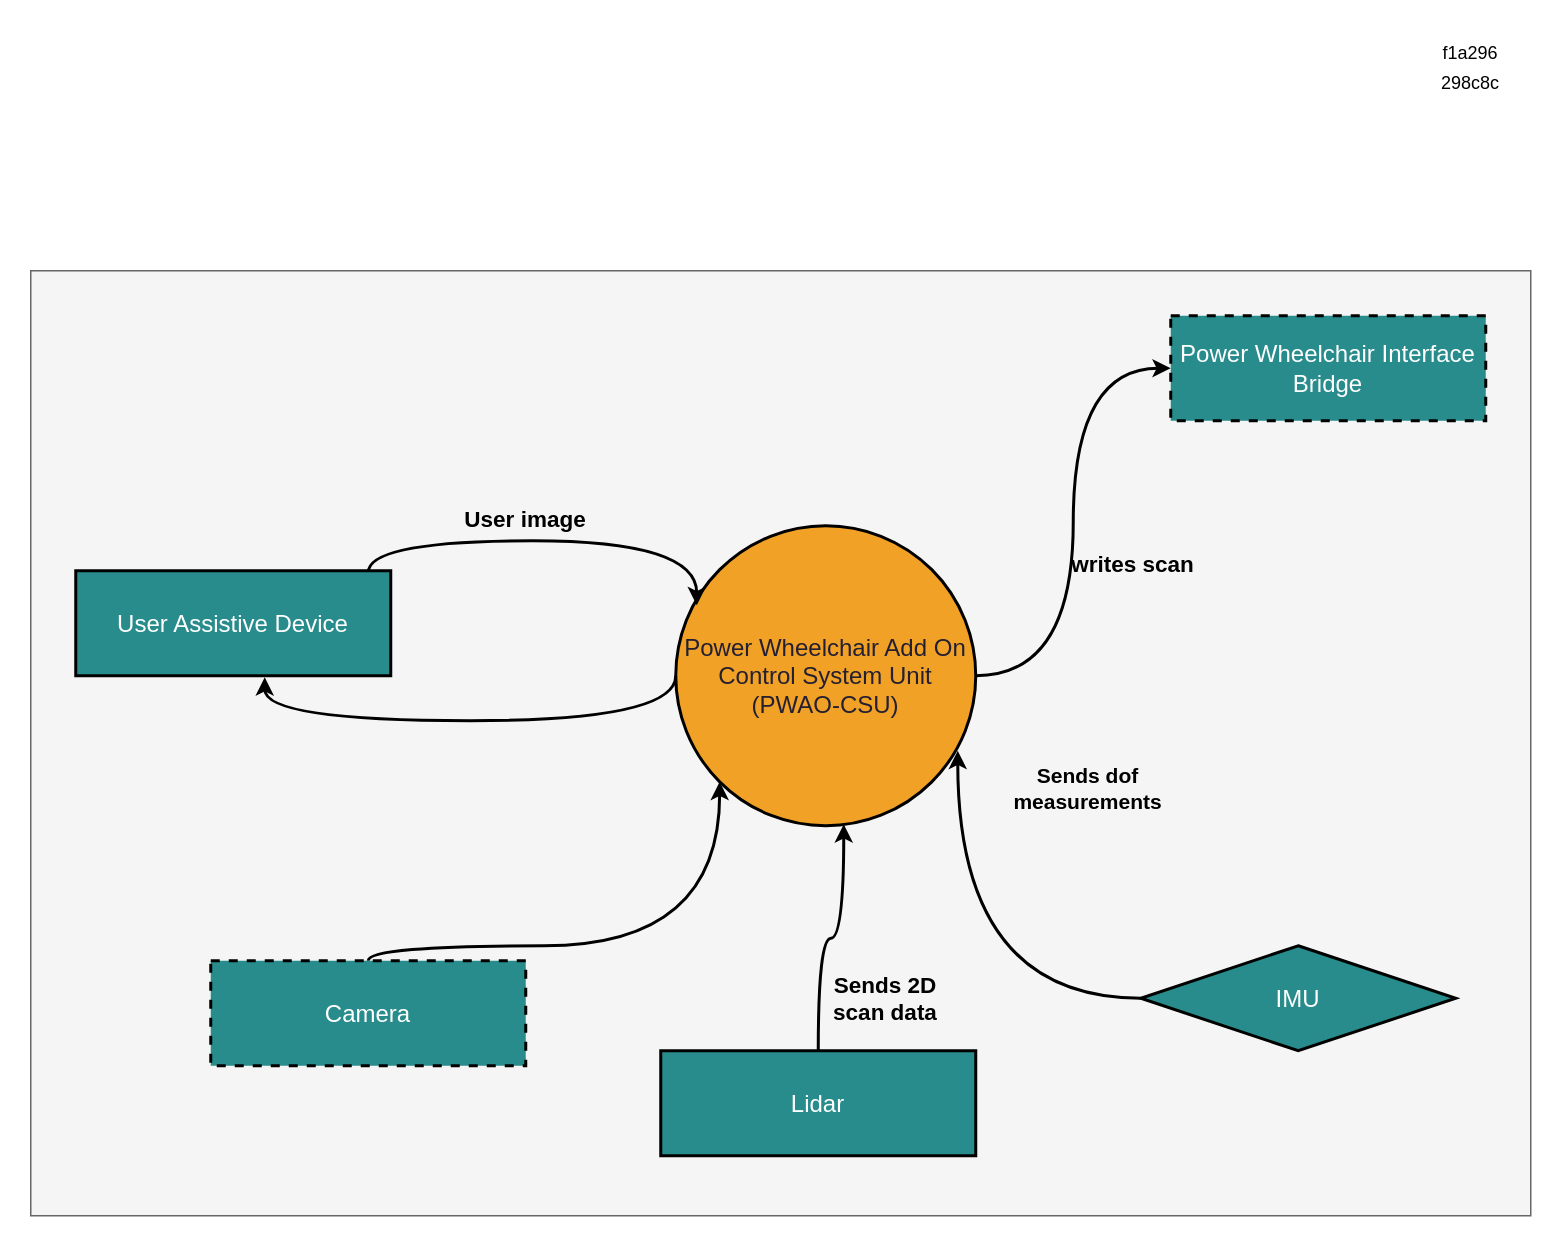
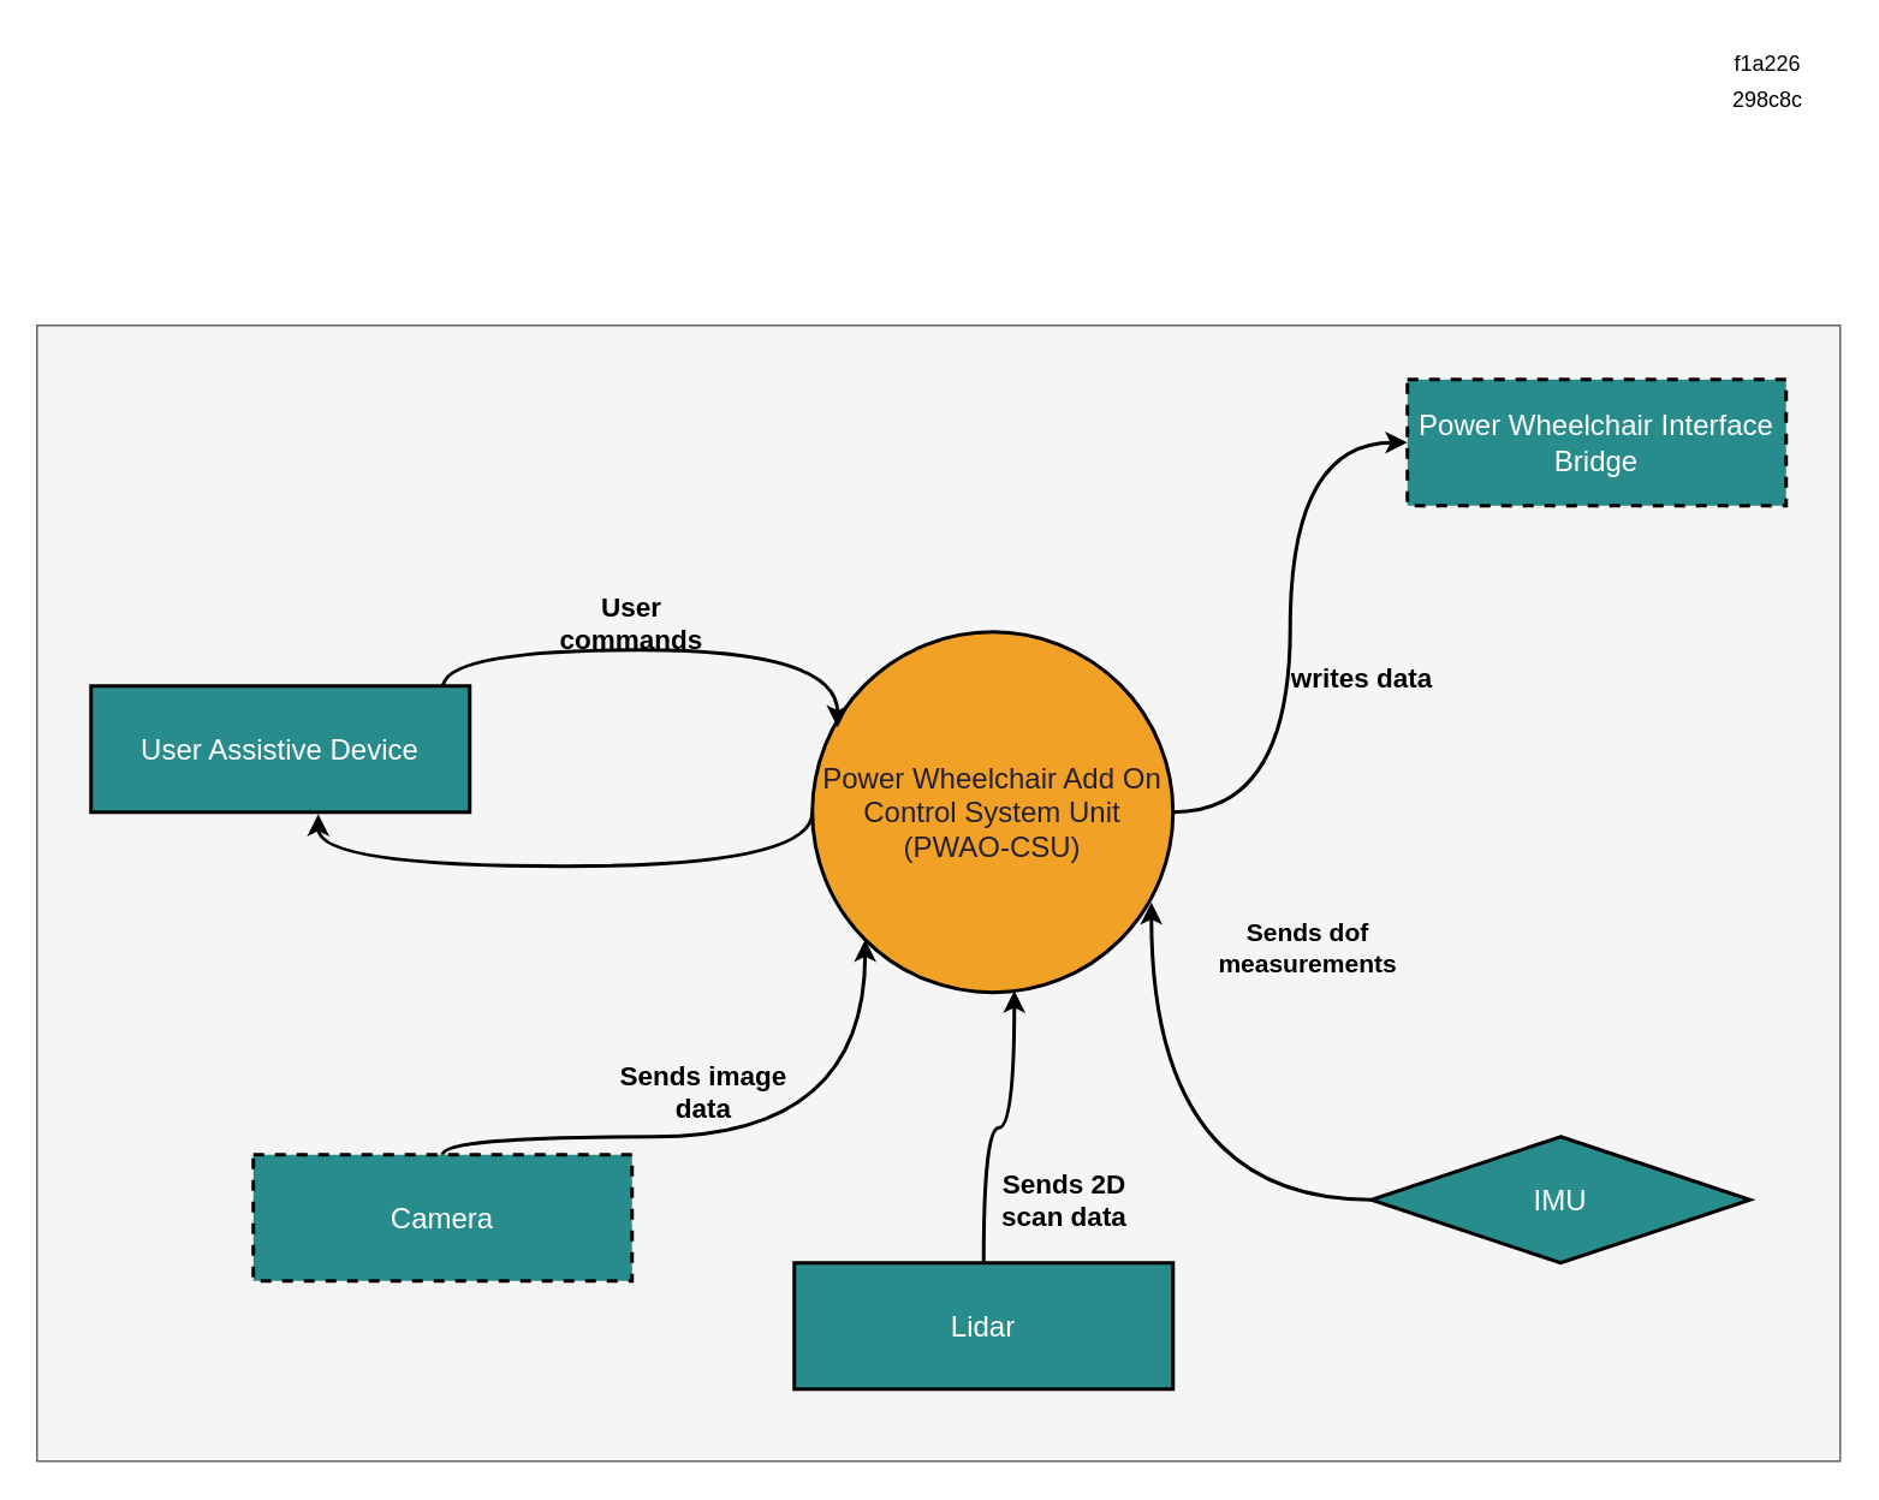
- <mxCell id="5" value="f1a296" style="text;html=1;align=center;verticalAlign=middle;whiteSpace=wrap;rounded=0;" parent="1" vertex="1"><mxGeometry x="950" y="20" width="60" height="30" as="geometry" /></mxCell>
+ <mxCell id="5" value="f1a226" style="text;html=1;align=center;verticalAlign=middle;whiteSpace=wrap;rounded=0;" parent="1" vertex="1"><mxGeometry x="950" y="20" width="60" height="30" as="geometry" /></mxCell>
- <mxCell id="12" value="&lt;font style=&quot;font-size: 15px;&quot;&gt;&lt;b&gt;User image&lt;br&gt;&lt;/b&gt;&lt;/font&gt;" style="text;html=1;align=center;verticalAlign=middle;whiteSpace=wrap;rounded=0;" parent="1" vertex="1"><mxGeometry x="300" y="330" width="100" height="30" as="geometry" /></mxCell>
+ <mxCell id="12" value="&lt;font style=&quot;font-size: 15px;&quot;&gt;&lt;b&gt;User commands&lt;br&gt;&lt;/b&gt;&lt;/font&gt;" style="text;html=1;align=center;verticalAlign=middle;whiteSpace=wrap;rounded=0;" parent="1" vertex="1"><mxGeometry x="300" y="330" width="100" height="30" as="geometry" /></mxCell>
- <mxCell id="14" value="&lt;font style=&quot;font-size: 15px;&quot;&gt;&lt;b&gt;writes scan&lt;br&gt;&lt;/b&gt;&lt;/font&gt;" style="text;html=1;align=center;verticalAlign=middle;whiteSpace=wrap;rounded=0;" parent="1" vertex="1"><mxGeometry x="705" y="360" width="100" height="30" as="geometry" /></mxCell>
+ <mxCell id="14" value="&lt;font style=&quot;font-size: 15px;&quot;&gt;&lt;b&gt;writes data&lt;br&gt;&lt;/b&gt;&lt;/font&gt;" style="text;html=1;align=center;verticalAlign=middle;whiteSpace=wrap;rounded=0;" parent="1" vertex="1"><mxGeometry x="705" y="360" width="100" height="30" as="geometry" /></mxCell>
+ <mxCell id="21" value="&lt;font style=&quot;font-size: 15px;&quot;&gt;&lt;b&gt;Sends image data&lt;br&gt;&lt;/b&gt;&lt;/font&gt;" style="text;html=1;align=center;verticalAlign=middle;whiteSpace=wrap;rounded=0;" parent="1" vertex="1"><mxGeometry x="340" y="590" width="100" height="30" as="geometry" /></mxCell>
